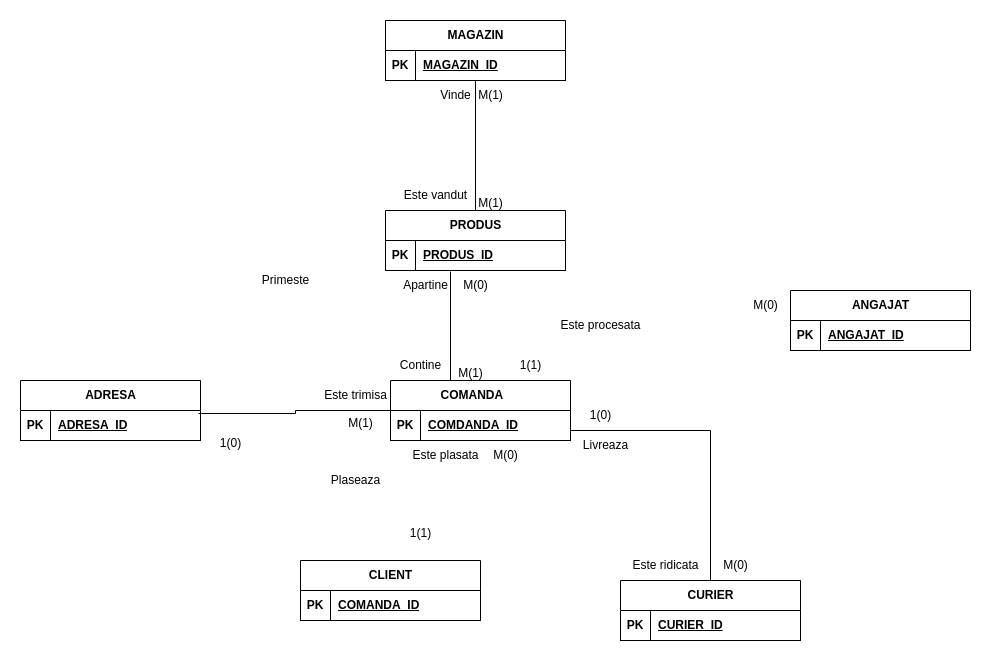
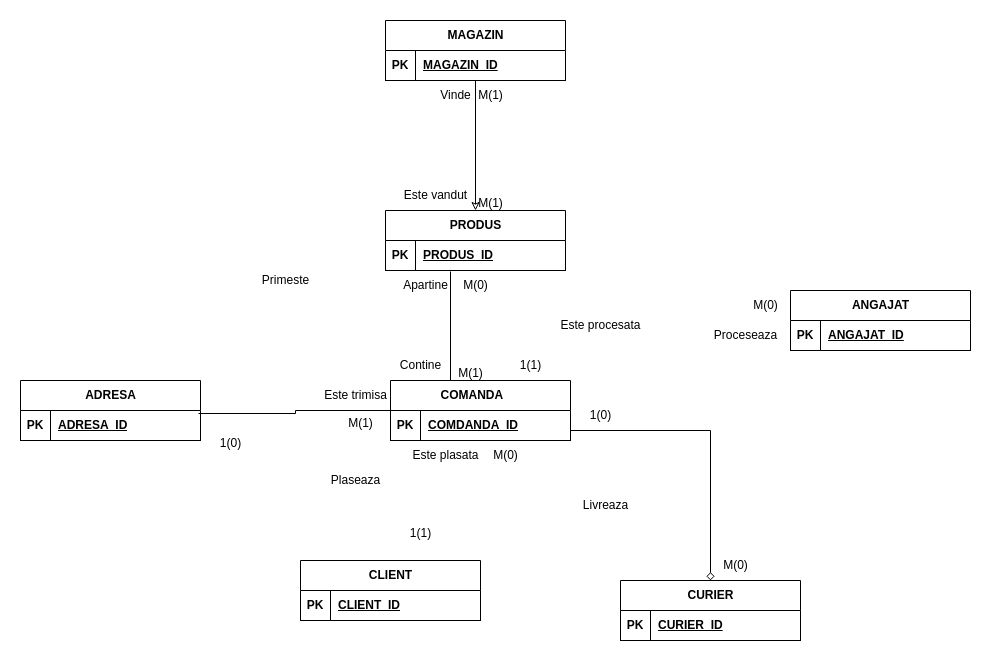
- <mxCell id="23" style="edgeStyle=orthogonalEdgeStyle;rounded=0;orthogonalLoop=1;jettySize=auto;html=1;entryX=0.5;entryY=0;entryDx=0;entryDy=0;endArrow=none;endFill=0;" edge="1" parent="1" source="24" target="19"><mxGeometry relative="1" as="geometry" /></mxCell>
+ <mxCell id="23" style="edgeStyle=orthogonalEdgeStyle;rounded=0;orthogonalLoop=1;jettySize=auto;html=1;entryX=0.5;entryY=0;entryDx=0;entryDy=0;endArrow=classic;endFill=0;" edge="1" parent="1" source="24" target="19"><mxGeometry relative="1" as="geometry" /></mxCell>
+ <mxCell id="45" value="Proceseaza" style="text;html=1;align=center;verticalAlign=middle;resizable=0;points=[];autosize=1;strokeColor=none;fillColor=none;" vertex="1" parent="1"><mxGeometry x="700" y="320" width="90" height="30" as="geometry" /></mxCell>
- <mxCell id="36" value="Livreaza" style="text;html=1;align=center;verticalAlign=middle;resizable=0;points=[];autosize=1;strokeColor=none;fillColor=none;" vertex="1" parent="1"><mxGeometry x="570" y="430" width="70" height="30" as="geometry" /></mxCell>
+ <mxCell id="36" value="Livreaza" style="text;html=1;align=center;verticalAlign=middle;resizable=0;points=[];autosize=1;strokeColor=none;fillColor=none;" vertex="1" parent="1"><mxGeometry x="570" y="490" width="70" height="30" as="geometry" /></mxCell>
- <mxCell id="37" value="Este ridicata" style="text;html=1;align=center;verticalAlign=middle;resizable=0;points=[];autosize=1;strokeColor=none;fillColor=none;" vertex="1" parent="1"><mxGeometry x="620" y="550" width="90" height="30" as="geometry" /></mxCell>
- <mxCell id="33" style="edgeStyle=orthogonalEdgeStyle;rounded=0;orthogonalLoop=1;jettySize=auto;html=1;entryX=0.5;entryY=0;entryDx=0;entryDy=0;endArrow=none;endFill=0;" edge="1" parent="1" source="2" target="10"><mxGeometry relative="1" as="geometry"><Array as="points"><mxPoint x="710" y="430" /></Array></mxGeometry></mxCell>
+ <mxCell id="33" style="edgeStyle=orthogonalEdgeStyle;rounded=0;orthogonalLoop=1;jettySize=auto;html=1;entryX=0.5;entryY=0;entryDx=0;entryDy=0;endArrow=diamond;endFill=0;" edge="1" parent="1" source="2" target="10"><mxGeometry relative="1" as="geometry"><Array as="points"><mxPoint x="710" y="430" /></Array></mxGeometry></mxCell>
- <mxCell id="17" value="COMANDA_ID" style="shape=partialRectangle;connectable=0;fillColor=none;top=0;left=0;bottom=0;right=0;align=left;spacingLeft=6;fontStyle=5;overflow=hidden;whiteSpace=wrap;html=1;" parent="15" vertex="1"><mxGeometry x="30" width="150" height="30" as="geometry"><mxRectangle width="150" height="30" as="alternateBounds" /></mxGeometry></mxCell>
+ <mxCell id="17" value="CLIENT_ID" style="shape=partialRectangle;connectable=0;fillColor=none;top=0;left=0;bottom=0;right=0;align=left;spacingLeft=6;fontStyle=5;overflow=hidden;whiteSpace=wrap;html=1;" parent="15" vertex="1"><mxGeometry x="30" width="150" height="30" as="geometry"><mxRectangle width="150" height="30" as="alternateBounds" /></mxGeometry></mxCell>
